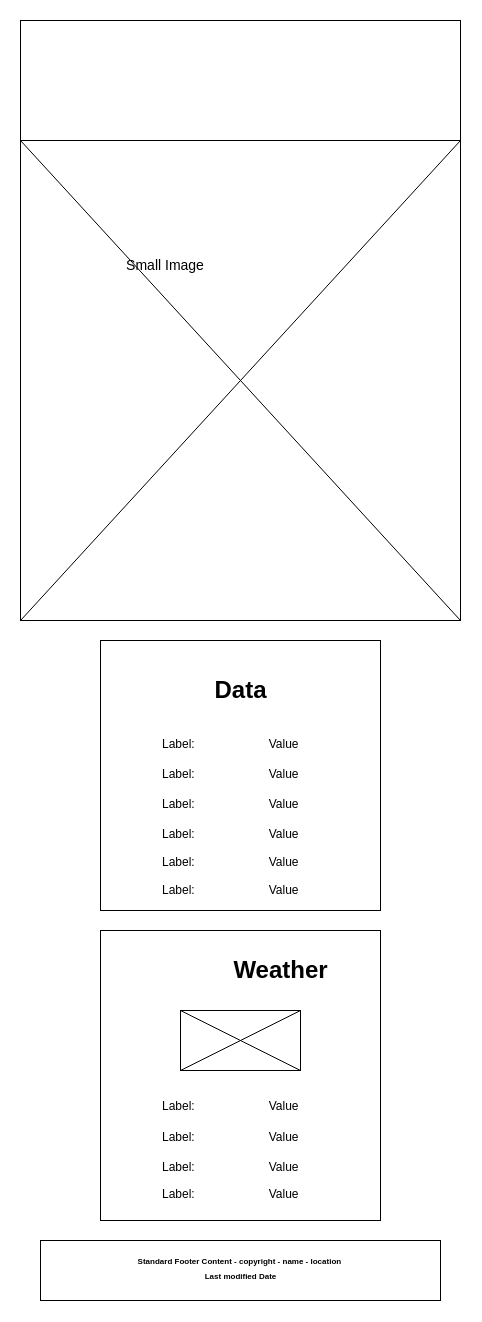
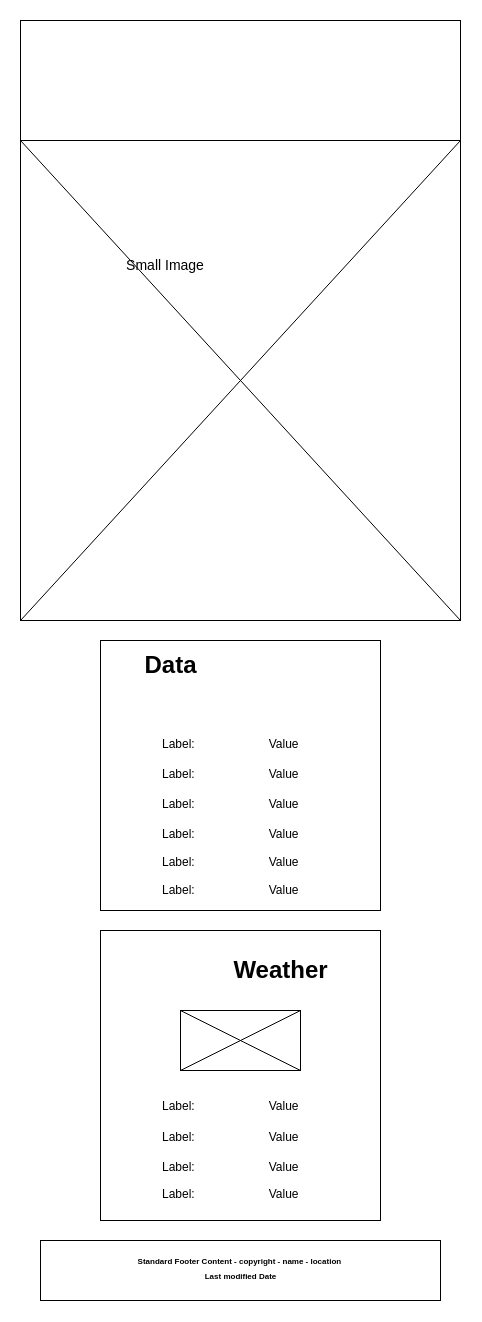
- <mxCell id="22" value="Data" style="text;strokeColor=none;fillColor=none;html=1;fontSize=24;fontStyle=1;verticalAlign=middle;align=center;" vertex="1" parent="1"><mxGeometry x="190" y="670" width="100" height="40" as="geometry" /></mxCell>
+ <mxCell id="22" value="Data" style="text;strokeColor=none;fillColor=none;html=1;fontSize=24;fontStyle=1;verticalAlign=middle;align=center;" vertex="1" parent="1"><mxGeometry x="120" y="645" width="100" height="40" as="geometry" /></mxCell>
